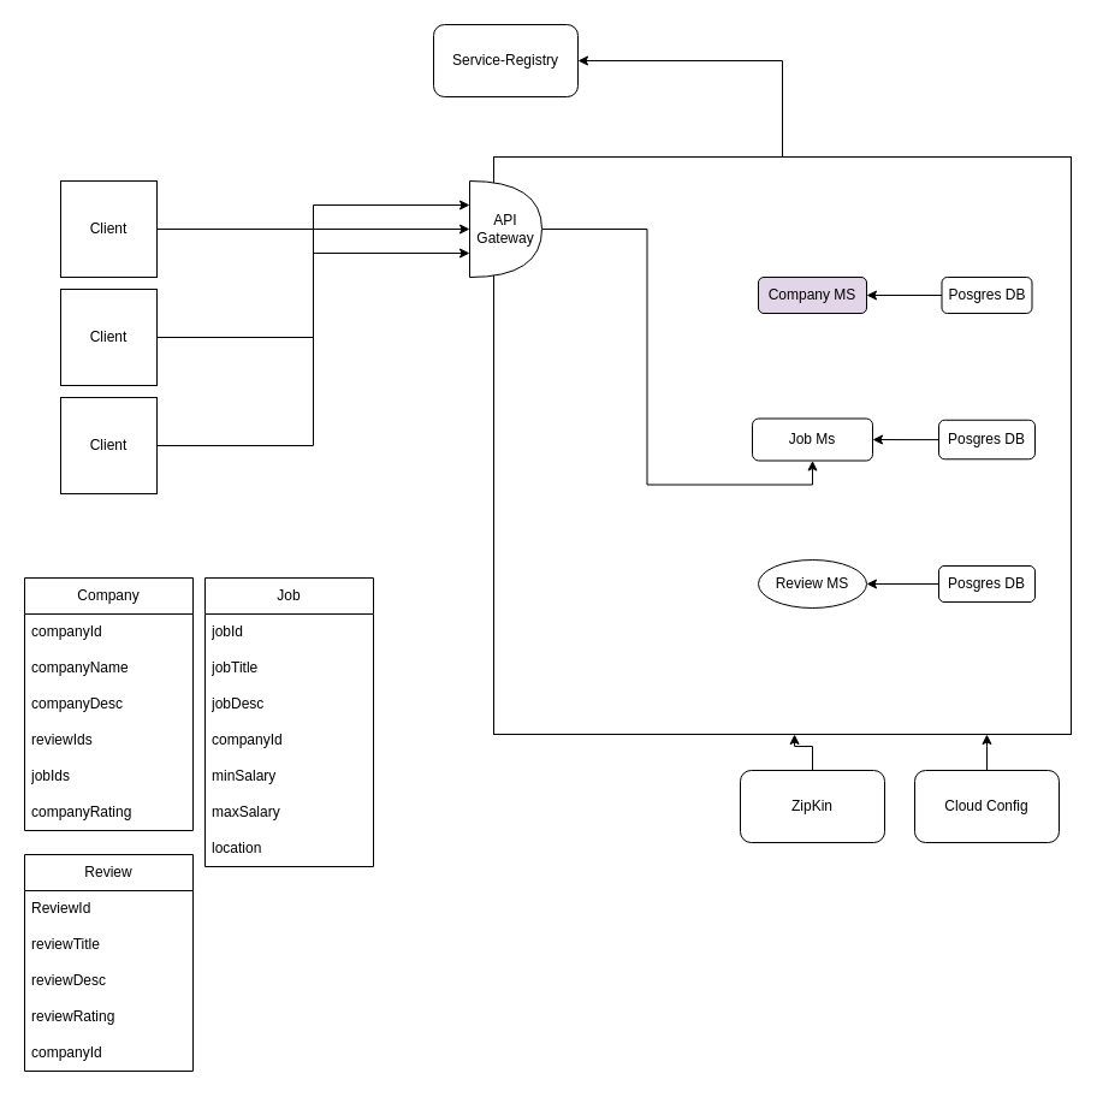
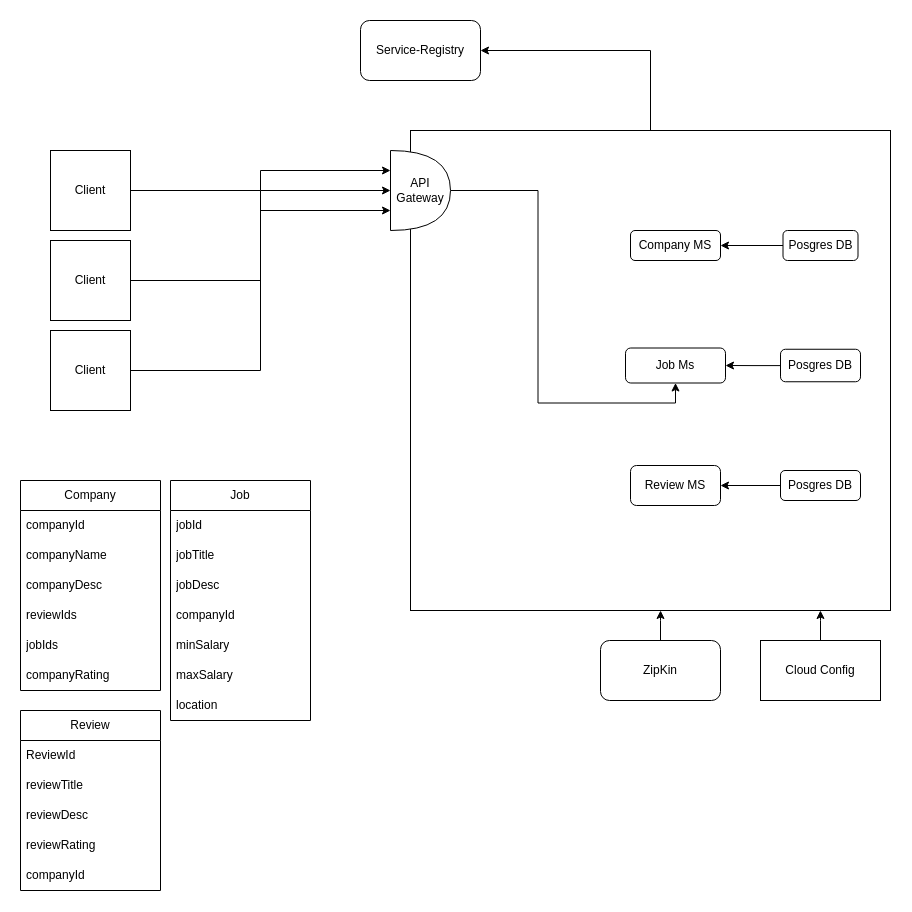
- <mxCell id="5" value="Company MS" style="rounded=1;whiteSpace=wrap;html=1;fillColor=#e1d5e7;" vertex="1" parent="1"><mxGeometry x="630" y="230" width="90" height="30" as="geometry" /></mxCell>
+ <mxCell id="5" value="Company MS" style="rounded=1;whiteSpace=wrap;html=1;" vertex="1" parent="1"><mxGeometry x="630" y="230" width="90" height="30" as="geometry" /></mxCell>
- <mxCell id="7" value="Review MS" style="ellipse;whiteSpace=wrap;html=1;" vertex="1" parent="1"><mxGeometry x="630" y="465" width="90" height="40" as="geometry" /></mxCell>
+ <mxCell id="7" value="Review MS" style="rounded=1;whiteSpace=wrap;html=1;" vertex="1" parent="1"><mxGeometry x="630" y="465" width="90" height="40" as="geometry" /></mxCell>
- <mxCell id="9" value="ZipKin" style="rounded=1;whiteSpace=wrap;html=1;" vertex="1" parent="1"><mxGeometry x="615" y="640" width="120" height="60" as="geometry" /></mxCell>
+ <mxCell id="9" value="ZipKin" style="rounded=1;whiteSpace=wrap;html=1;" vertex="1" parent="1"><mxGeometry x="600" y="640" width="120" height="60" as="geometry" /></mxCell>
- <mxCell id="10" value="Cloud Config" style="rounded=1;whiteSpace=wrap;html=1;" vertex="1" parent="1"><mxGeometry x="760" y="640" width="120" height="60" as="geometry" /></mxCell>
+ <mxCell id="10" value="Cloud Config" style="whiteSpace=wrap;html=1;rounded=0;" vertex="1" parent="1"><mxGeometry x="760" y="640" width="120" height="60" as="geometry" /></mxCell>
